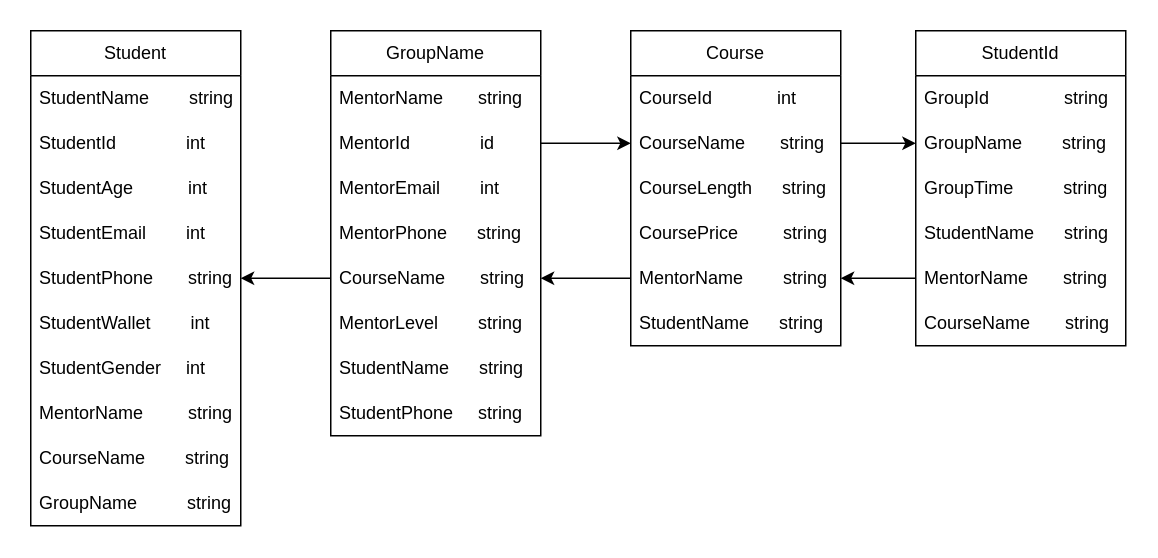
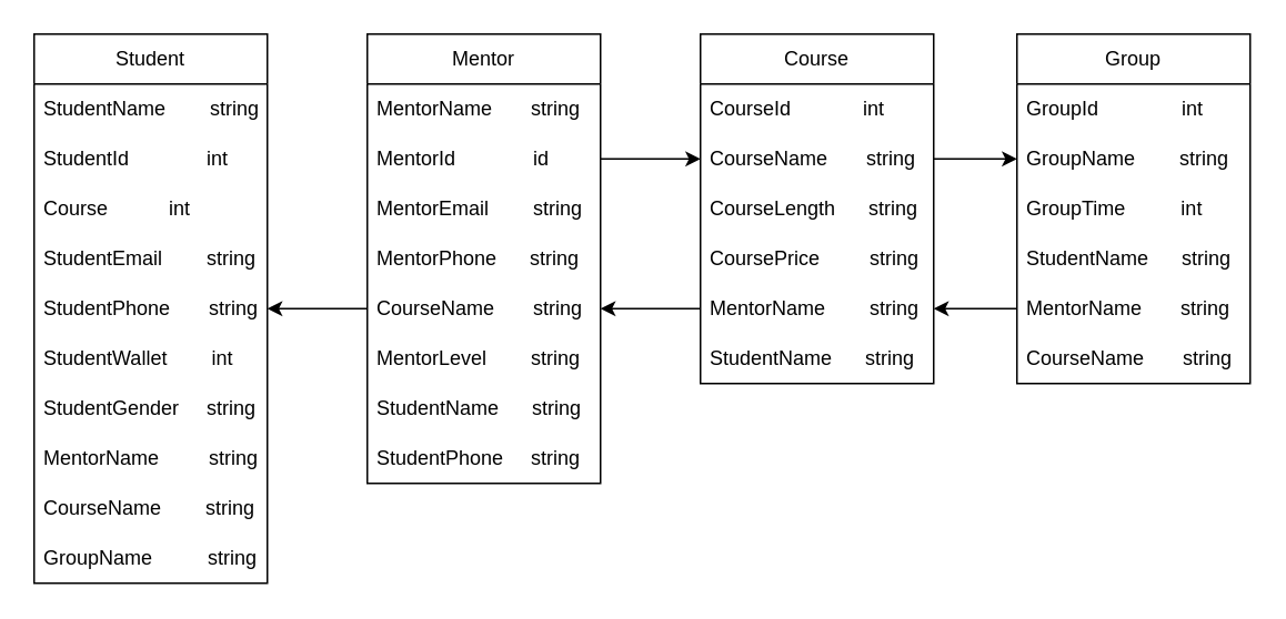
- <mxCell id="13" value="GroupName" style="swimlane;fontStyle=0;childLayout=stackLayout;horizontal=1;startSize=30;horizontalStack=0;resizeParent=1;resizeParentMax=0;resizeLast=0;collapsible=1;marginBottom=0;whiteSpace=wrap;html=1;" vertex="1" parent="1"><mxGeometry x="220" y="20" width="140" height="270" as="geometry" /></mxCell>
+ <mxCell id="13" value="Mentor" style="swimlane;fontStyle=0;childLayout=stackLayout;horizontal=1;startSize=30;horizontalStack=0;resizeParent=1;resizeParentMax=0;resizeLast=0;collapsible=1;marginBottom=0;whiteSpace=wrap;html=1;" vertex="1" parent="1"><mxGeometry x="220" y="20" width="140" height="270" as="geometry" /></mxCell>
- <mxCell id="29" value="StudentId" style="swimlane;fontStyle=0;childLayout=stackLayout;horizontal=1;startSize=30;horizontalStack=0;resizeParent=1;resizeParentMax=0;resizeLast=0;collapsible=1;marginBottom=0;whiteSpace=wrap;html=1;" vertex="1" parent="1"><mxGeometry x="610" y="20" width="140" height="210" as="geometry" /></mxCell>
+ <mxCell id="29" value="Group" style="swimlane;fontStyle=0;childLayout=stackLayout;horizontal=1;startSize=30;horizontalStack=0;resizeParent=1;resizeParentMax=0;resizeLast=0;collapsible=1;marginBottom=0;whiteSpace=wrap;html=1;" vertex="1" parent="1"><mxGeometry x="610" y="20" width="140" height="210" as="geometry" /></mxCell>
- <mxCell id="30" value="GroupId&amp;nbsp; &amp;nbsp; &amp;nbsp; &amp;nbsp; &amp;nbsp; &amp;nbsp; &amp;nbsp; &amp;nbsp;string" style="text;strokeColor=none;fillColor=none;align=left;verticalAlign=middle;spacingLeft=4;spacingRight=4;overflow=hidden;points=[[0,0.5],[1,0.5]];portConstraint=eastwest;rotatable=0;whiteSpace=wrap;html=1;" vertex="1" parent="29"><mxGeometry y="30" width="140" height="30" as="geometry" /></mxCell>
+ <mxCell id="30" value="GroupId&amp;nbsp; &amp;nbsp; &amp;nbsp; &amp;nbsp; &amp;nbsp; &amp;nbsp; &amp;nbsp; &amp;nbsp;int" style="text;strokeColor=none;fillColor=none;align=left;verticalAlign=middle;spacingLeft=4;spacingRight=4;overflow=hidden;points=[[0,0.5],[1,0.5]];portConstraint=eastwest;rotatable=0;whiteSpace=wrap;html=1;" vertex="1" parent="29"><mxGeometry y="30" width="140" height="30" as="geometry" /></mxCell>
- <mxCell id="5" value="StudentAge&amp;nbsp; &amp;nbsp; &amp;nbsp; &amp;nbsp; &amp;nbsp; &amp;nbsp;int" style="text;strokeColor=none;fillColor=none;align=left;verticalAlign=middle;spacingLeft=4;spacingRight=4;overflow=hidden;points=[[0,0.5],[1,0.5]];portConstraint=eastwest;rotatable=0;whiteSpace=wrap;html=1;" vertex="1" parent="2"><mxGeometry y="90" width="140" height="30" as="geometry" /></mxCell>
+ <mxCell id="5" value="Course&amp;nbsp; &amp;nbsp; &amp;nbsp; &amp;nbsp; &amp;nbsp; &amp;nbsp;int" style="text;strokeColor=none;fillColor=none;align=left;verticalAlign=middle;spacingLeft=4;spacingRight=4;overflow=hidden;points=[[0,0.5],[1,0.5]];portConstraint=eastwest;rotatable=0;whiteSpace=wrap;html=1;" vertex="1" parent="2"><mxGeometry y="90" width="140" height="30" as="geometry" /></mxCell>
- <mxCell id="16" value="MentorEmail&amp;nbsp; &amp;nbsp; &amp;nbsp; &amp;nbsp; int" style="text;strokeColor=none;fillColor=none;align=left;verticalAlign=middle;spacingLeft=4;spacingRight=4;overflow=hidden;points=[[0,0.5],[1,0.5]];portConstraint=eastwest;rotatable=0;whiteSpace=wrap;html=1;" vertex="1" parent="13"><mxGeometry y="90" width="140" height="30" as="geometry" /></mxCell>
+ <mxCell id="16" value="MentorEmail&amp;nbsp; &amp;nbsp; &amp;nbsp; &amp;nbsp; string" style="text;strokeColor=none;fillColor=none;align=left;verticalAlign=middle;spacingLeft=4;spacingRight=4;overflow=hidden;points=[[0,0.5],[1,0.5]];portConstraint=eastwest;rotatable=0;whiteSpace=wrap;html=1;" vertex="1" parent="13"><mxGeometry y="90" width="140" height="30" as="geometry" /></mxCell>
- <mxCell id="32" value="GroupTime&amp;nbsp; &amp;nbsp; &amp;nbsp; &amp;nbsp; &amp;nbsp; string" style="text;strokeColor=none;fillColor=none;align=left;verticalAlign=middle;spacingLeft=4;spacingRight=4;overflow=hidden;points=[[0,0.5],[1,0.5]];portConstraint=eastwest;rotatable=0;whiteSpace=wrap;html=1;" vertex="1" parent="29"><mxGeometry y="90" width="140" height="30" as="geometry" /></mxCell>
+ <mxCell id="32" value="GroupTime&amp;nbsp; &amp;nbsp; &amp;nbsp; &amp;nbsp; &amp;nbsp; int" style="text;strokeColor=none;fillColor=none;align=left;verticalAlign=middle;spacingLeft=4;spacingRight=4;overflow=hidden;points=[[0,0.5],[1,0.5]];portConstraint=eastwest;rotatable=0;whiteSpace=wrap;html=1;" vertex="1" parent="29"><mxGeometry y="90" width="140" height="30" as="geometry" /></mxCell>
- <mxCell id="6" value="StudentEmail&amp;nbsp; &amp;nbsp; &amp;nbsp; &amp;nbsp; int" style="text;strokeColor=none;fillColor=none;align=left;verticalAlign=middle;spacingLeft=4;spacingRight=4;overflow=hidden;points=[[0,0.5],[1,0.5]];portConstraint=eastwest;rotatable=0;whiteSpace=wrap;html=1;" vertex="1" parent="2"><mxGeometry y="120" width="140" height="30" as="geometry" /></mxCell>
+ <mxCell id="6" value="StudentEmail&amp;nbsp; &amp;nbsp; &amp;nbsp; &amp;nbsp; string" style="text;strokeColor=none;fillColor=none;align=left;verticalAlign=middle;spacingLeft=4;spacingRight=4;overflow=hidden;points=[[0,0.5],[1,0.5]];portConstraint=eastwest;rotatable=0;whiteSpace=wrap;html=1;" vertex="1" parent="2"><mxGeometry y="120" width="140" height="30" as="geometry" /></mxCell>
- <mxCell id="9" value="StudentGender&amp;nbsp; &amp;nbsp; &amp;nbsp;int" style="text;strokeColor=none;fillColor=none;align=left;verticalAlign=middle;spacingLeft=4;spacingRight=4;overflow=hidden;points=[[0,0.5],[1,0.5]];portConstraint=eastwest;rotatable=0;whiteSpace=wrap;html=1;" vertex="1" parent="2"><mxGeometry y="210" width="140" height="30" as="geometry" /></mxCell>
+ <mxCell id="9" value="StudentGender&amp;nbsp; &amp;nbsp; &amp;nbsp;string" style="text;strokeColor=none;fillColor=none;align=left;verticalAlign=middle;spacingLeft=4;spacingRight=4;overflow=hidden;points=[[0,0.5],[1,0.5]];portConstraint=eastwest;rotatable=0;whiteSpace=wrap;html=1;" vertex="1" parent="2"><mxGeometry y="210" width="140" height="30" as="geometry" /></mxCell>
